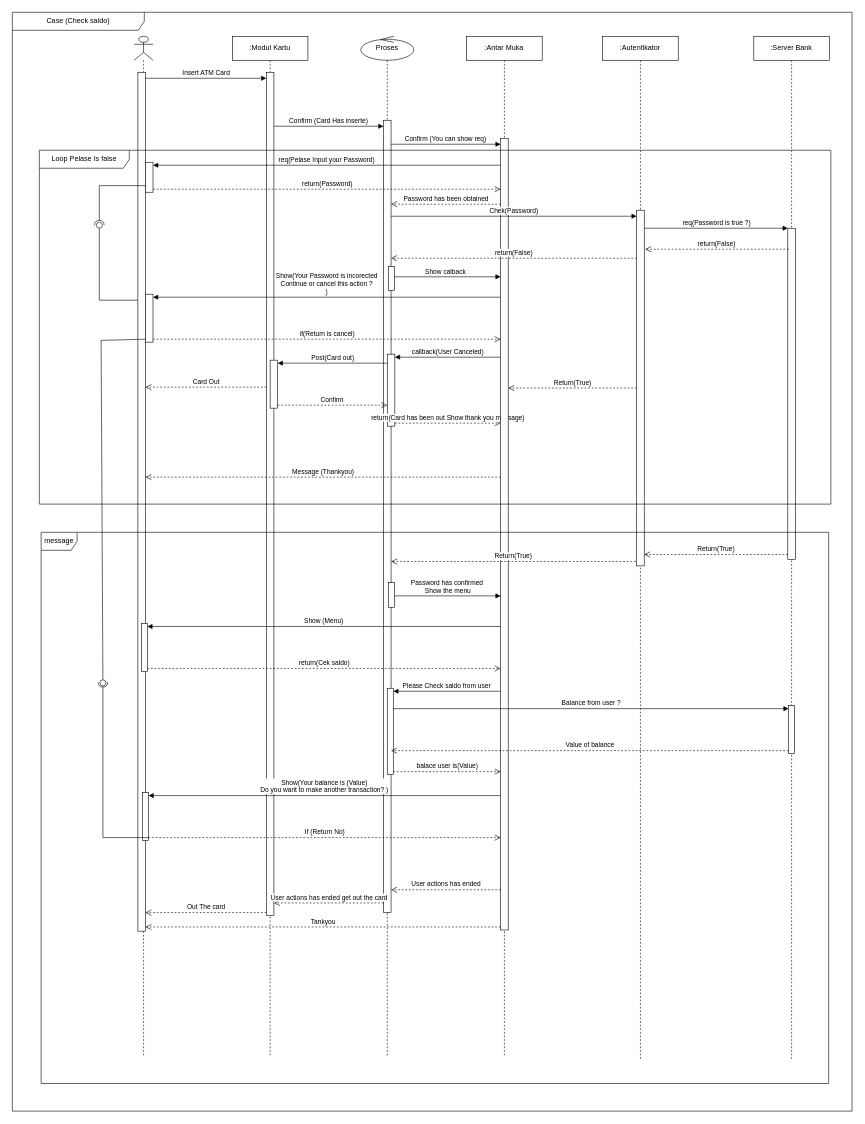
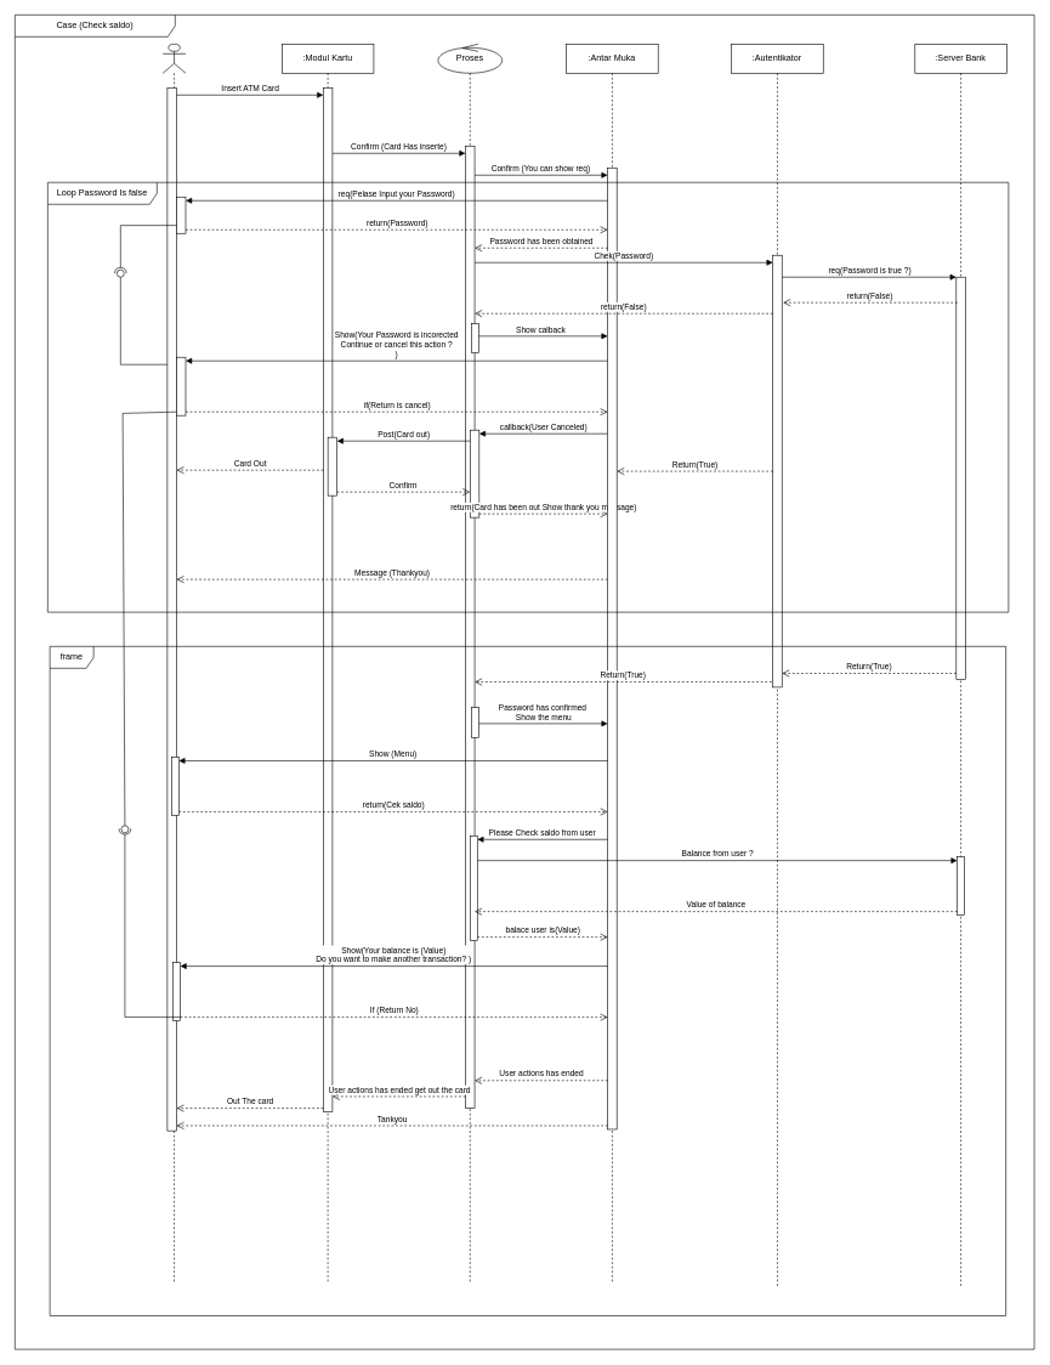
- <mxCell id="41" value="Loop Pelase Is false" style="shape=umlFrame;whiteSpace=wrap;html=1;pointerEvents=0;width=150;height=30;" vertex="1" parent="2"><mxGeometry x="-95" y="230" width="1319.67" height="590" as="geometry" /></mxCell>
+ <mxCell id="41" value="Loop Password Is false" style="shape=umlFrame;whiteSpace=wrap;html=1;pointerEvents=0;width=150;height=30;" vertex="1" parent="2"><mxGeometry x="-95" y="230" width="1319.67" height="590" as="geometry" /></mxCell>
- <mxCell id="47" value="message" style="shape=umlFrame;whiteSpace=wrap;html=1;pointerEvents=0;" vertex="1" parent="2"><mxGeometry x="-92" y="867" width="1313" height="919" as="geometry" /></mxCell>
+ <mxCell id="47" value="frame" style="shape=umlFrame;whiteSpace=wrap;html=1;pointerEvents=0;" vertex="1" parent="2"><mxGeometry x="-92" y="867" width="1313" height="919" as="geometry" /></mxCell>
